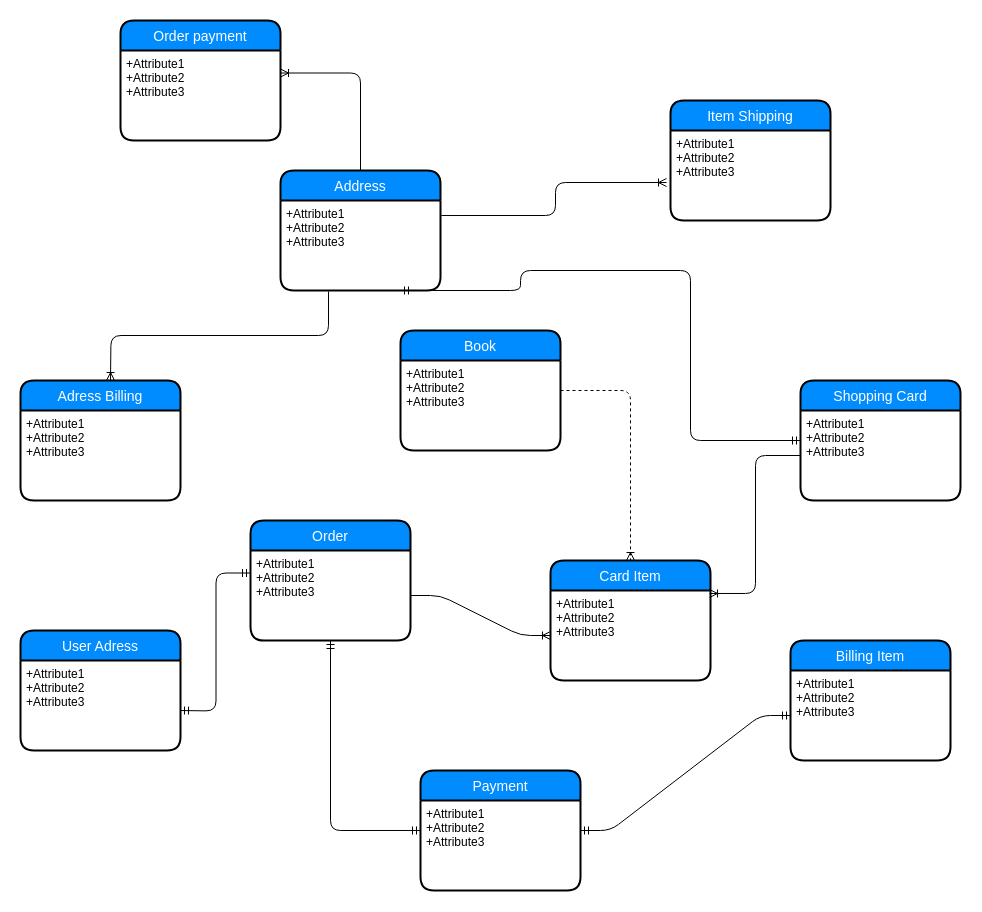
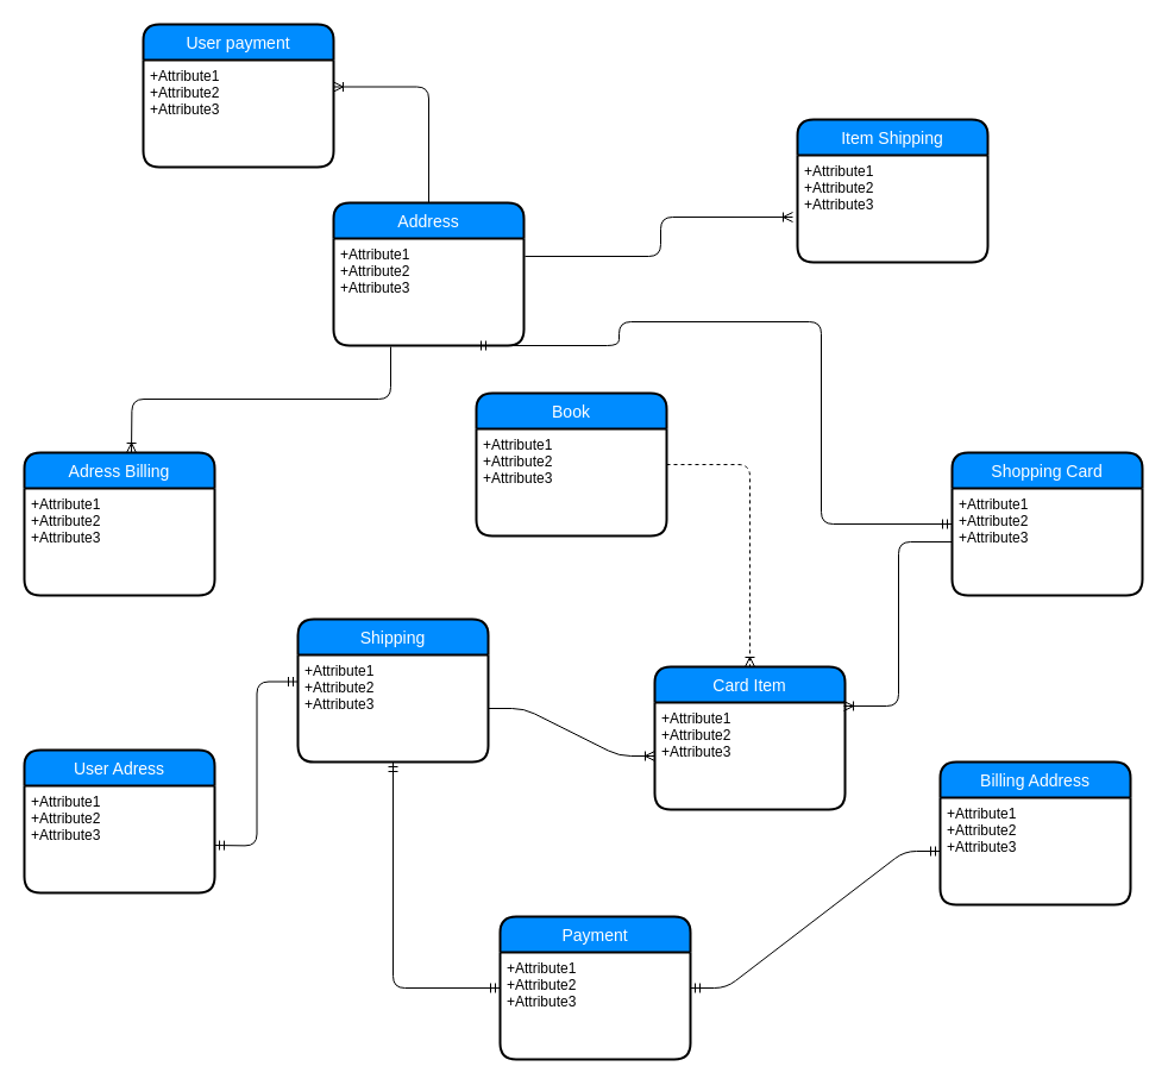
- <mxCell id="20" value="Order payment" style="swimlane;childLayout=stackLayout;horizontal=1;startSize=30;horizontalStack=0;fillColor=#008cff;fontColor=#FFFFFF;rounded=1;fontSize=14;fontStyle=0;strokeWidth=2;resizeParent=0;resizeLast=1;shadow=0;dashed=0;align=center;" vertex="1" parent="1"><mxGeometry x="120" y="20" width="160" height="120" as="geometry"><mxRectangle x="-70" y="70" width="60" height="30" as="alternateBounds" /></mxGeometry></mxCell>
+ <mxCell id="20" value="User payment" style="swimlane;childLayout=stackLayout;horizontal=1;startSize=30;horizontalStack=0;fillColor=#008cff;fontColor=#FFFFFF;rounded=1;fontSize=14;fontStyle=0;strokeWidth=2;resizeParent=0;resizeLast=1;shadow=0;dashed=0;align=center;" vertex="1" parent="1"><mxGeometry x="120" y="20" width="160" height="120" as="geometry"><mxRectangle x="-70" y="70" width="60" height="30" as="alternateBounds" /></mxGeometry></mxCell>
- <mxCell id="14" value="Order" style="swimlane;childLayout=stackLayout;horizontal=1;startSize=30;horizontalStack=0;fillColor=#008cff;fontColor=#FFFFFF;rounded=1;fontSize=14;fontStyle=0;strokeWidth=2;resizeParent=0;resizeLast=1;shadow=0;dashed=0;align=center;" vertex="1" parent="1"><mxGeometry x="250" y="520" width="160" height="120" as="geometry"><mxRectangle x="60" y="570" width="60" height="30" as="alternateBounds" /></mxGeometry></mxCell>
+ <mxCell id="14" value="Shipping" style="swimlane;childLayout=stackLayout;horizontal=1;startSize=30;horizontalStack=0;fillColor=#008cff;fontColor=#FFFFFF;rounded=1;fontSize=14;fontStyle=0;strokeWidth=2;resizeParent=0;resizeLast=1;shadow=0;dashed=0;align=center;" vertex="1" parent="1"><mxGeometry x="250" y="520" width="160" height="120" as="geometry"><mxRectangle x="60" y="570" width="60" height="30" as="alternateBounds" /></mxGeometry></mxCell>
- <mxCell id="16" value="Billing Item" style="swimlane;childLayout=stackLayout;horizontal=1;startSize=30;horizontalStack=0;fillColor=#008cff;fontColor=#FFFFFF;rounded=1;fontSize=14;fontStyle=0;strokeWidth=2;resizeParent=0;resizeLast=1;shadow=0;dashed=0;align=center;" vertex="1" parent="1"><mxGeometry x="790" y="640" width="160" height="120" as="geometry"><mxRectangle x="210" y="415" width="60" height="30" as="alternateBounds" /></mxGeometry></mxCell>
+ <mxCell id="16" value="Billing Address" style="swimlane;childLayout=stackLayout;horizontal=1;startSize=30;horizontalStack=0;fillColor=#008cff;fontColor=#FFFFFF;rounded=1;fontSize=14;fontStyle=0;strokeWidth=2;resizeParent=0;resizeLast=1;shadow=0;dashed=0;align=center;" vertex="1" parent="1"><mxGeometry x="790" y="640" width="160" height="120" as="geometry"><mxRectangle x="210" y="415" width="60" height="30" as="alternateBounds" /></mxGeometry></mxCell>
